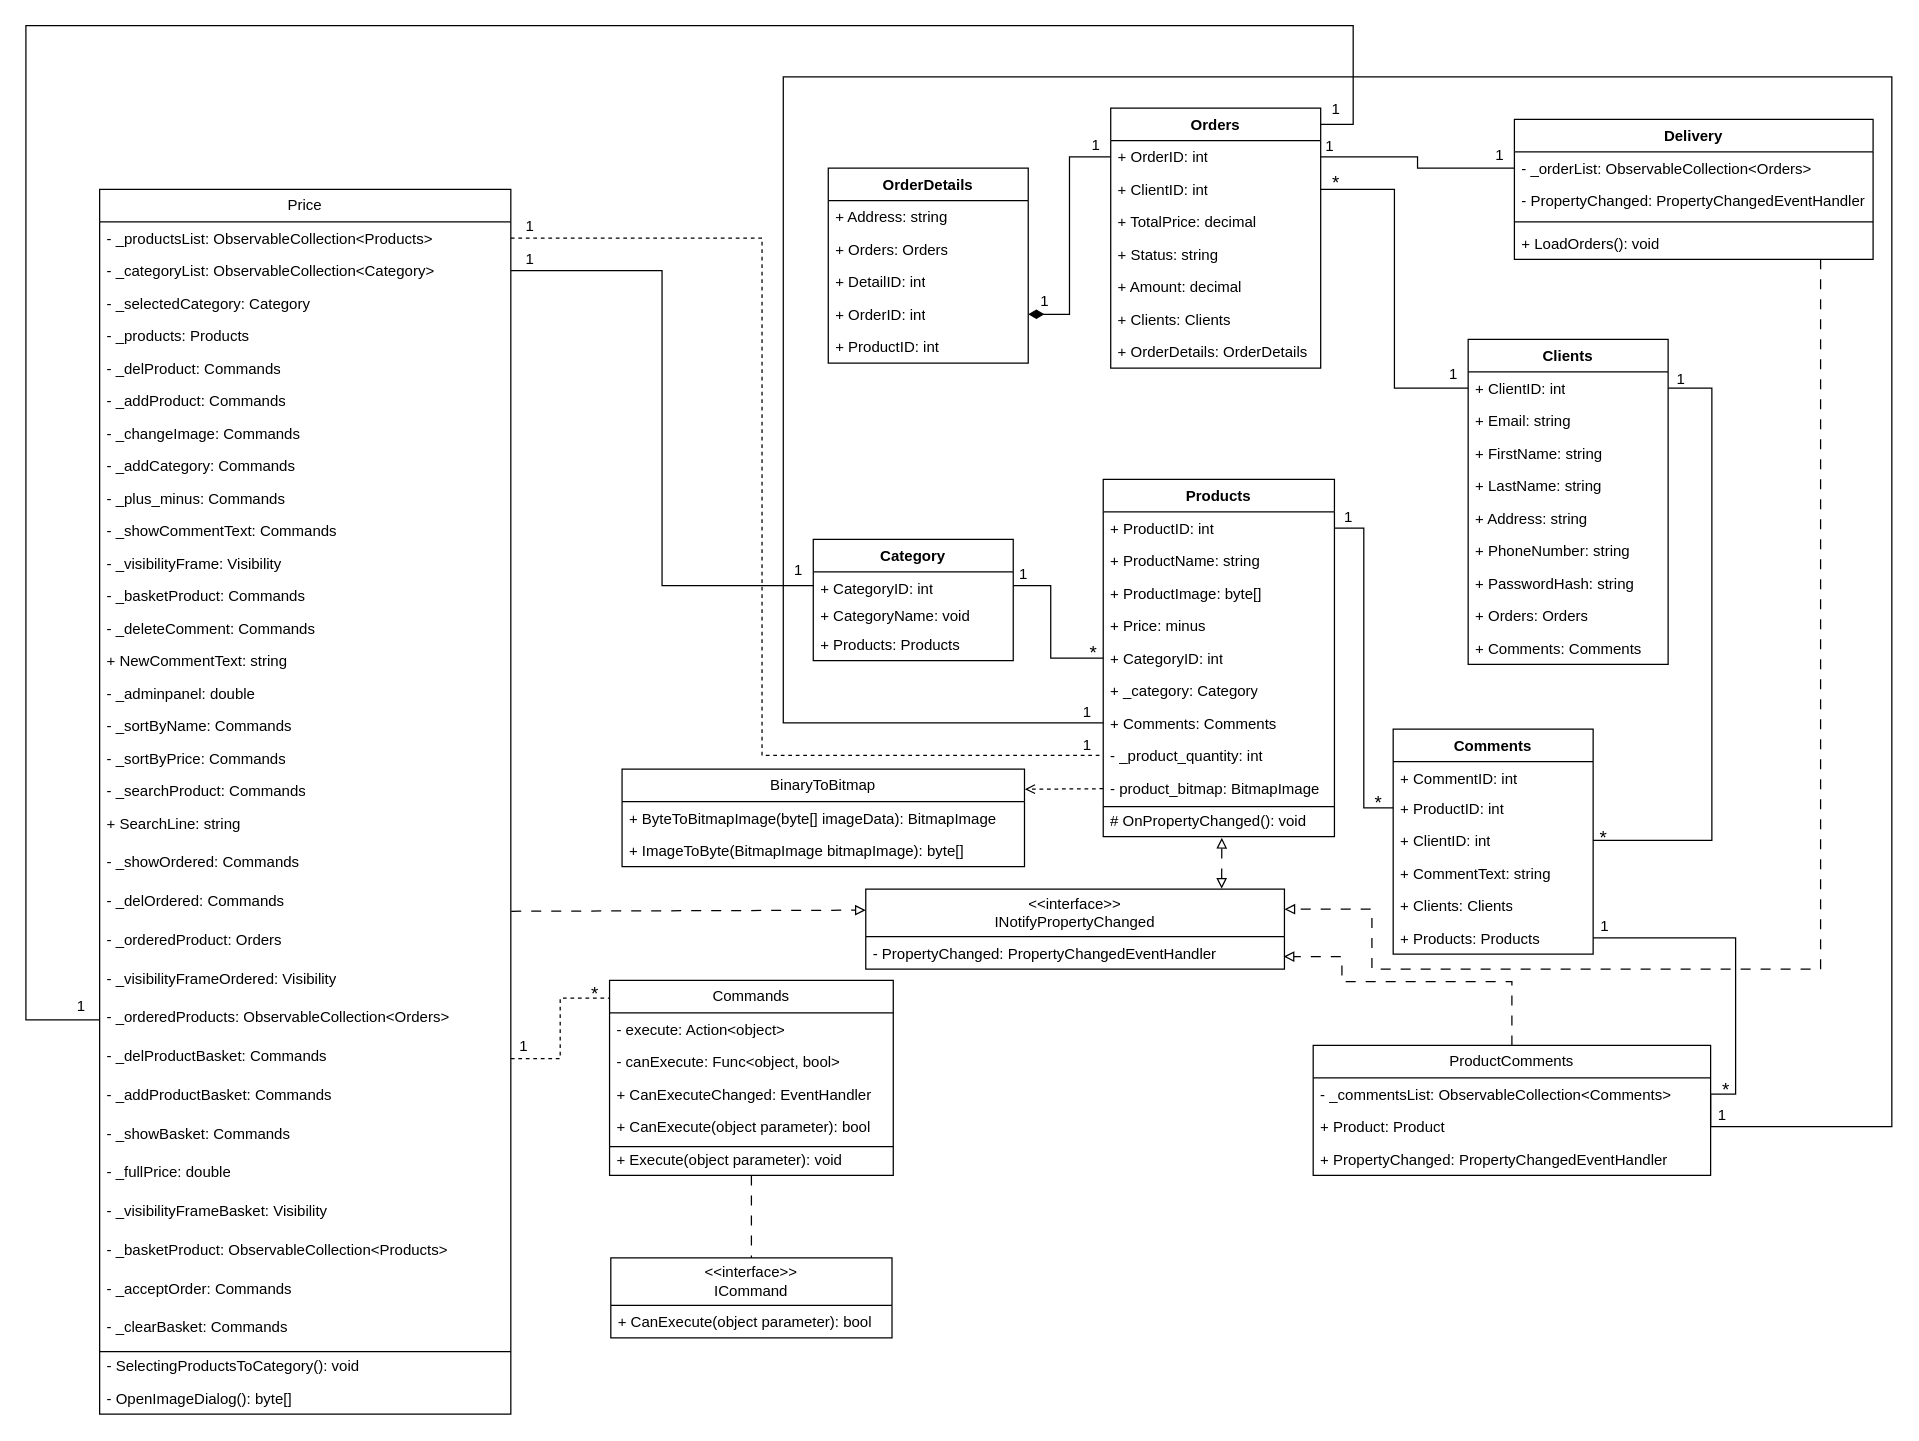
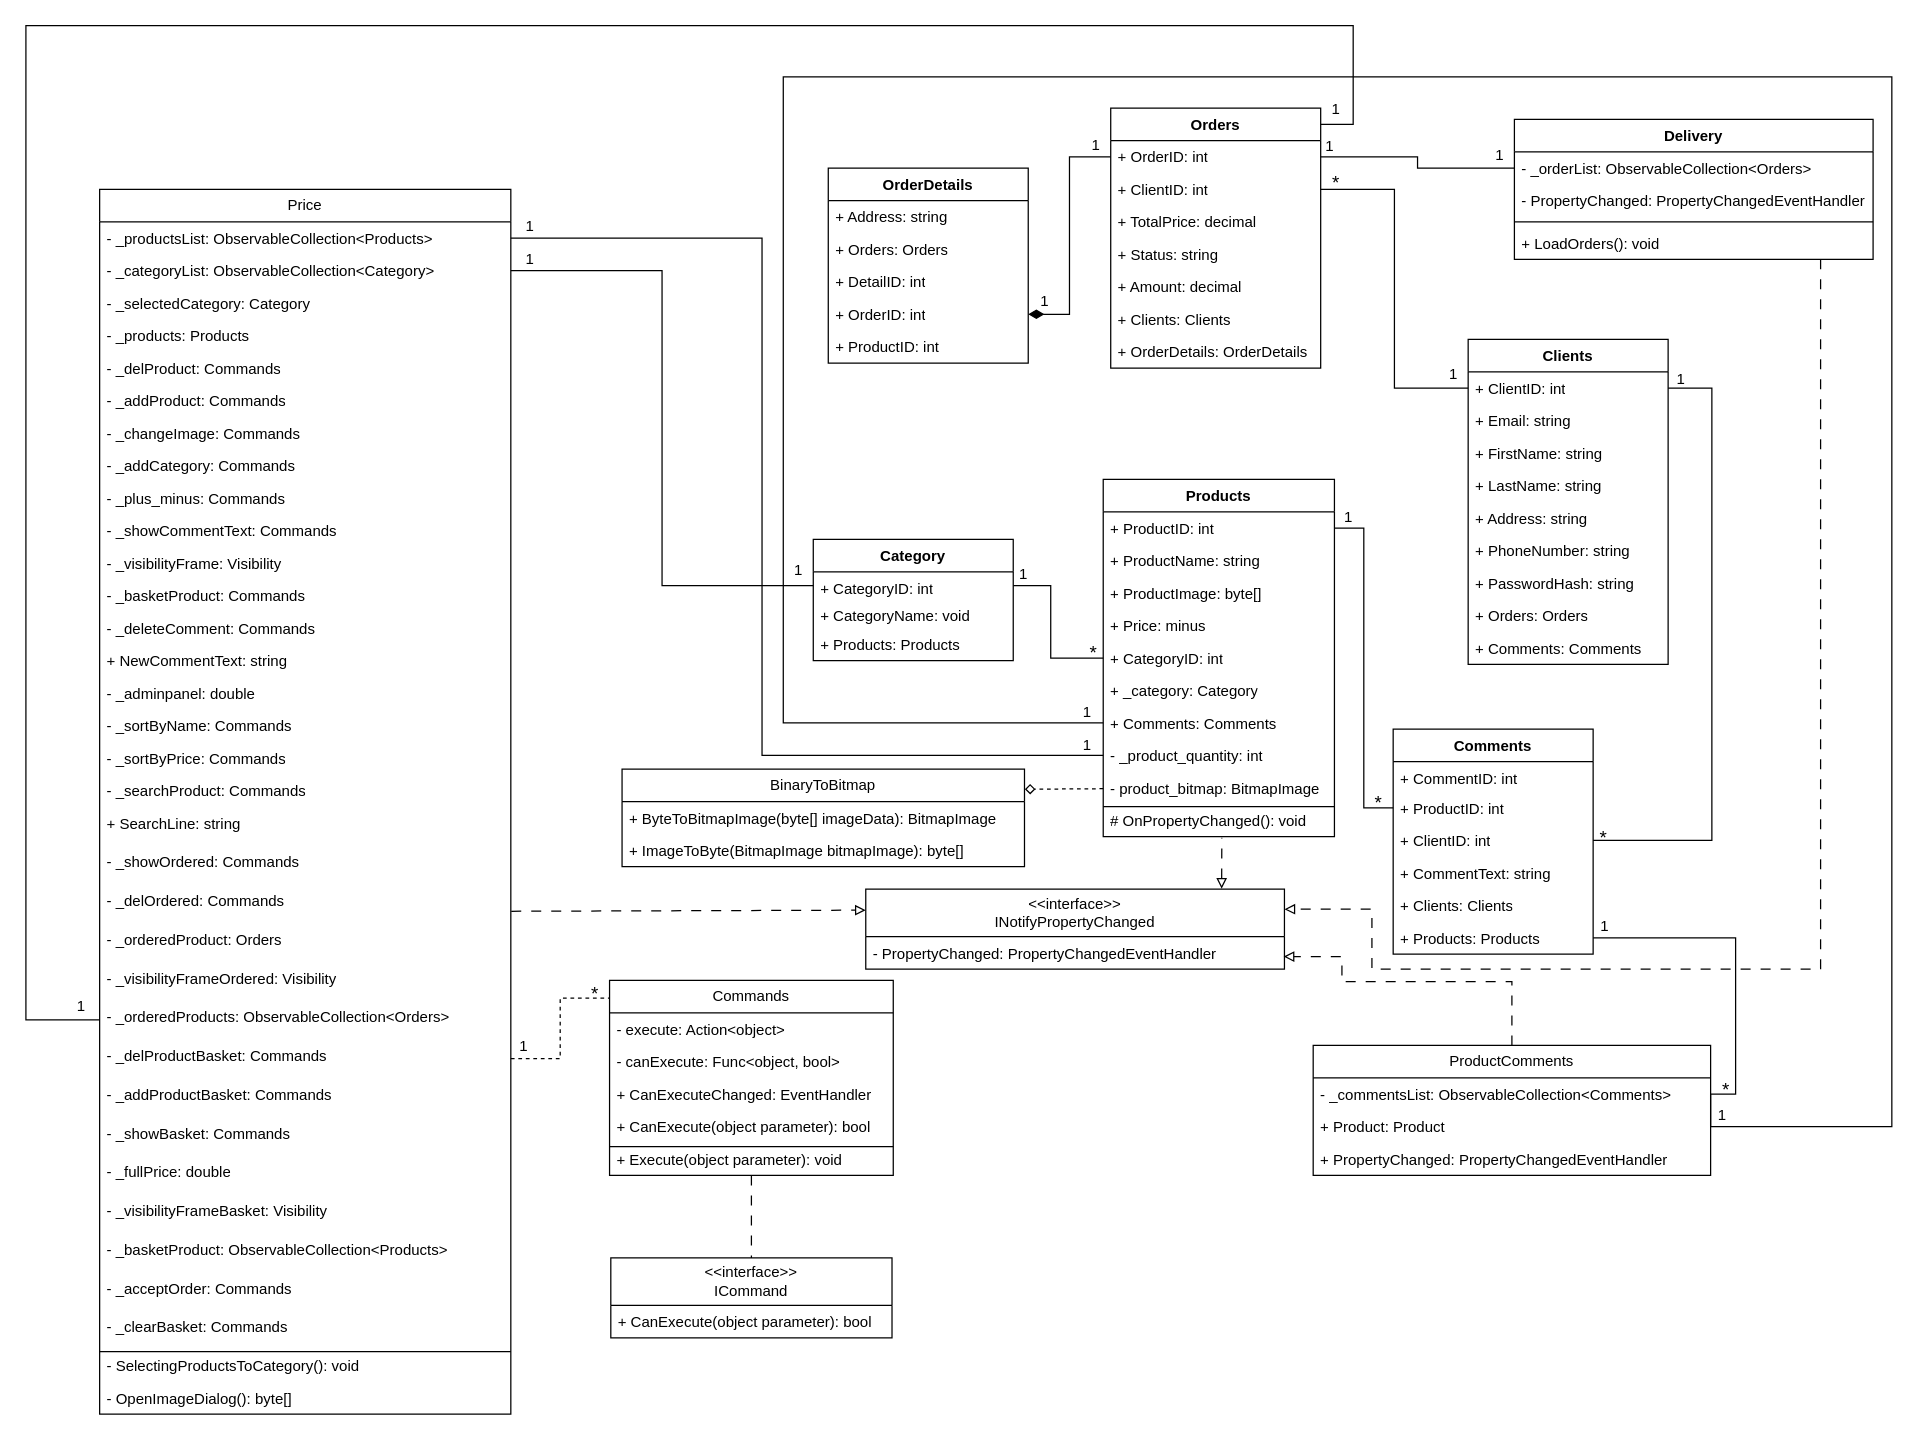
- <mxCell id="119" style="edgeStyle=orthogonalEdgeStyle;rounded=0;orthogonalLoop=1;jettySize=auto;html=1;entryX=0;entryY=0.5;entryDx=0;entryDy=0;endArrow=none;endFill=0;dashed=1;" edge="1" parent="1" source="73" target="45"><mxGeometry relative="1" as="geometry"><Array as="points"><mxPoint x="609" y="190" /><mxPoint x="609" y="604" /></Array></mxGeometry></mxCell>
+ <mxCell id="119" style="edgeStyle=orthogonalEdgeStyle;rounded=0;orthogonalLoop=1;jettySize=auto;html=1;entryX=0;entryY=0.5;entryDx=0;entryDy=0;endArrow=none;endFill=0;" edge="1" parent="1" source="73" target="45"><mxGeometry relative="1" as="geometry"><Array as="points"><mxPoint x="609" y="190" /><mxPoint x="609" y="604" /></Array></mxGeometry></mxCell>
- <mxCell id="70" style="rounded=0;orthogonalLoop=1;jettySize=auto;html=1;entryX=1.001;entryY=0.205;entryDx=0;entryDy=0;entryPerimeter=0;dashed=1;endArrow=open;endFill=0;" edge="1" parent="1" source="46" target="66"><mxGeometry relative="1" as="geometry" /></mxCell>
+ <mxCell id="70" style="rounded=0;orthogonalLoop=1;jettySize=auto;html=1;entryX=1.001;entryY=0.205;entryDx=0;entryDy=0;entryPerimeter=0;dashed=1;endArrow=diamond;endFill=0;" edge="1" parent="1" source="46" target="66"><mxGeometry relative="1" as="geometry" /></mxCell>
- <mxCell id="65" style="rounded=0;orthogonalLoop=1;jettySize=auto;html=1;dashed=1;dashPattern=8 8;endArrow=block;endFill=0;startArrow=block;startFill=0;entryX=0.513;entryY=1.034;entryDx=0;entryDy=0;entryPerimeter=0;exitX=0.85;exitY=-0.006;exitDx=0;exitDy=0;exitPerimeter=0;" edge="1" parent="1" source="63" target="47"><mxGeometry relative="1" as="geometry"><mxPoint x="976" y="667" as="targetPoint" /></mxGeometry></mxCell>
+ <mxCell id="65" style="rounded=0;orthogonalLoop=1;jettySize=auto;html=1;dashed=1;dashPattern=8 8;endArrow=none;endFill=0;startArrow=block;startFill=0;entryX=0.513;entryY=1.034;entryDx=0;entryDy=0;entryPerimeter=0;exitX=0.85;exitY=-0.006;exitDx=0;exitDy=0;exitPerimeter=0;" edge="1" parent="1" source="63" target="47"><mxGeometry relative="1" as="geometry"><mxPoint x="976" y="667" as="targetPoint" /></mxGeometry></mxCell>
